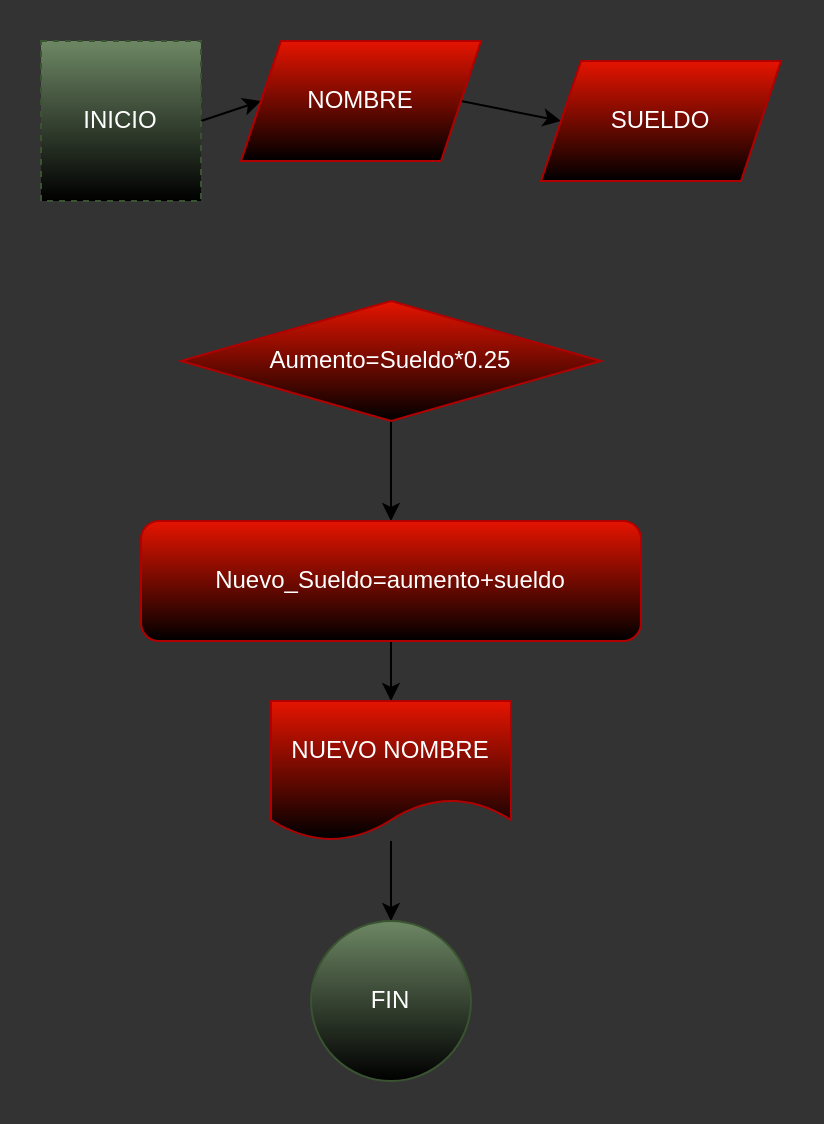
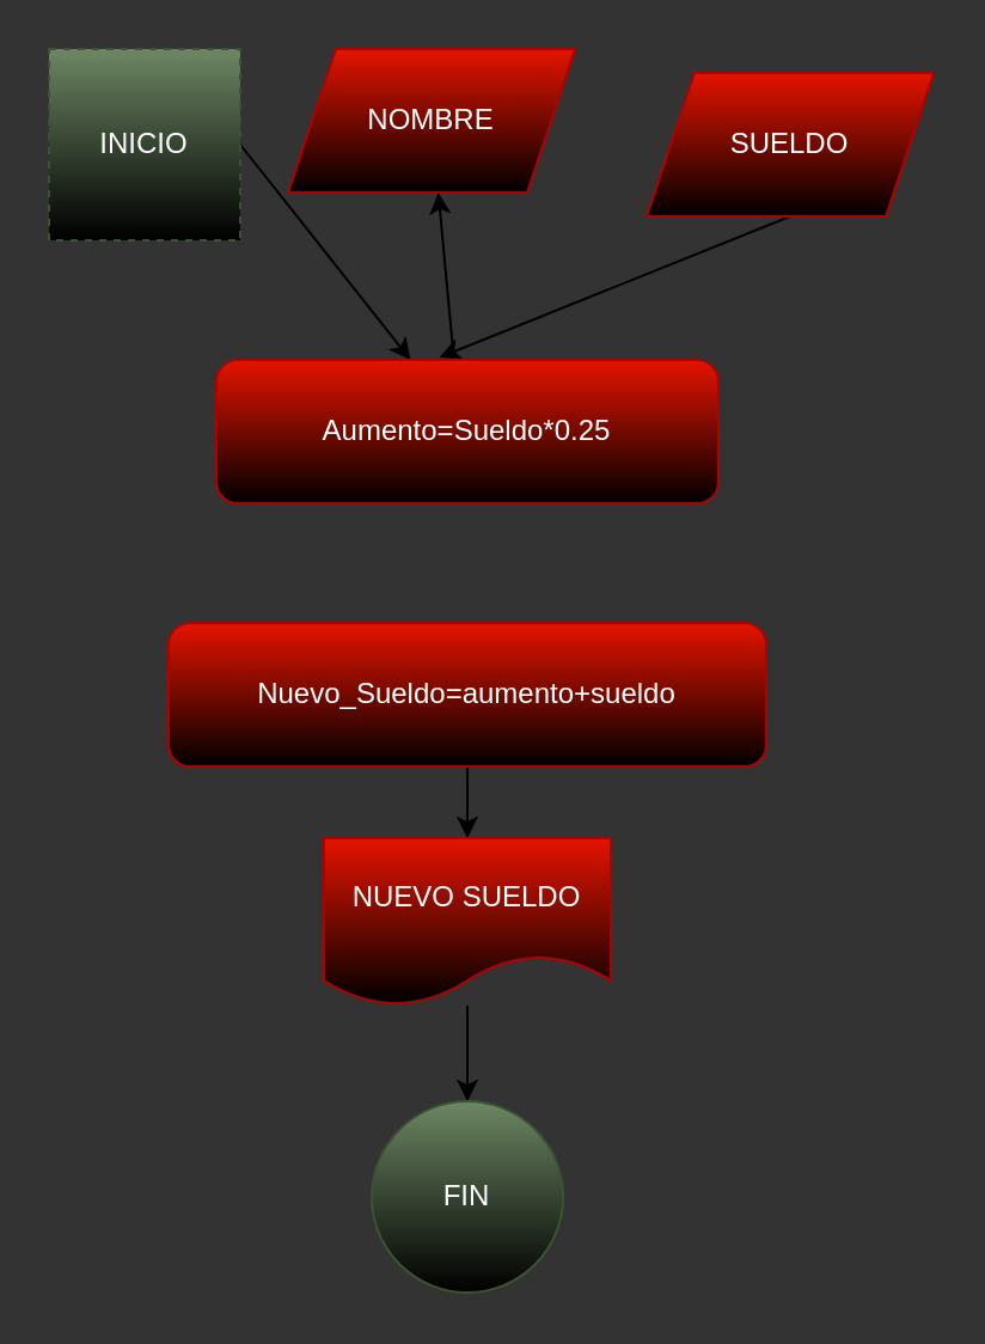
- <mxCell id="4" style="edgeStyle=none;html=1;exitX=1;exitY=0.5;exitDx=0;exitDy=0;entryX=0;entryY=0.5;entryDx=0;entryDy=0;" edge="1" parent="1" source="5" target="7"><mxGeometry relative="1" as="geometry" /></mxCell>
- <mxCell id="2" style="edgeStyle=none;html=1;exitX=1;exitY=0.5;exitDx=0;exitDy=0;entryX=0;entryY=0.5;entryDx=0;entryDy=0;" edge="1" parent="1" source="3" target="5"><mxGeometry relative="1" as="geometry" /></mxCell>
+ <mxCell id="2" style="edgeStyle=none;html=1;exitX=1;exitY=0.5;exitDx=0;exitDy=0;" edge="1" parent="1" source="3" target="9"><mxGeometry relative="1" as="geometry" /></mxCell>
+ <mxCell id="6" style="edgeStyle=none;html=1;exitX=0.5;exitY=1;exitDx=0;exitDy=0;entryX=0.444;entryY=-0.017;entryDx=0;entryDy=0;entryPerimeter=0;" edge="1" parent="1" source="7" target="9"><mxGeometry relative="1" as="geometry" /></mxCell>
- <mxCell id="9" value="Aumento=Sueldo*0.25" style="rhombus;whiteSpace=wrap;html=1;fillColor=#e51400;fontColor=#ffffff;strokeColor=#B20000;gradientColor=default;" vertex="1" parent="1"><mxGeometry x="90" y="150" width="210" height="60" as="geometry" /></mxCell>
+ <mxCell id="9" value="Aumento=Sueldo*0.25" style="rounded=1;whiteSpace=wrap;html=1;fillColor=#e51400;fontColor=#ffffff;strokeColor=#B20000;gradientColor=default;" vertex="1" parent="1"><mxGeometry x="90" y="150" width="210" height="60" as="geometry" /></mxCell>
- <mxCell id="8" style="edgeStyle=none;html=1;exitX=0.5;exitY=1;exitDx=0;exitDy=0;" edge="1" parent="1" source="9" target="11"><mxGeometry relative="1" as="geometry" /></mxCell>
+ <mxCell id="8" style="edgeStyle=none;html=1;exitX=0.5;exitY=1;exitDx=0;exitDy=0;" edge="1" parent="1" source="9" target="5"><mxGeometry relative="1" as="geometry" /></mxCell>
- <mxCell id="13" value="NUEVO NOMBRE" style="shape=document;whiteSpace=wrap;html=1;boundedLbl=1;fillColor=#e51400;fontColor=#ffffff;strokeColor=#B20000;gradientColor=default;" vertex="1" parent="1"><mxGeometry x="135" y="350" width="120" height="70" as="geometry" /></mxCell>
+ <mxCell id="13" value="NUEVO SUELDO" style="shape=document;whiteSpace=wrap;html=1;boundedLbl=1;fillColor=#e51400;fontColor=#ffffff;strokeColor=#B20000;gradientColor=default;" vertex="1" parent="1"><mxGeometry x="135" y="350" width="120" height="70" as="geometry" /></mxCell>
